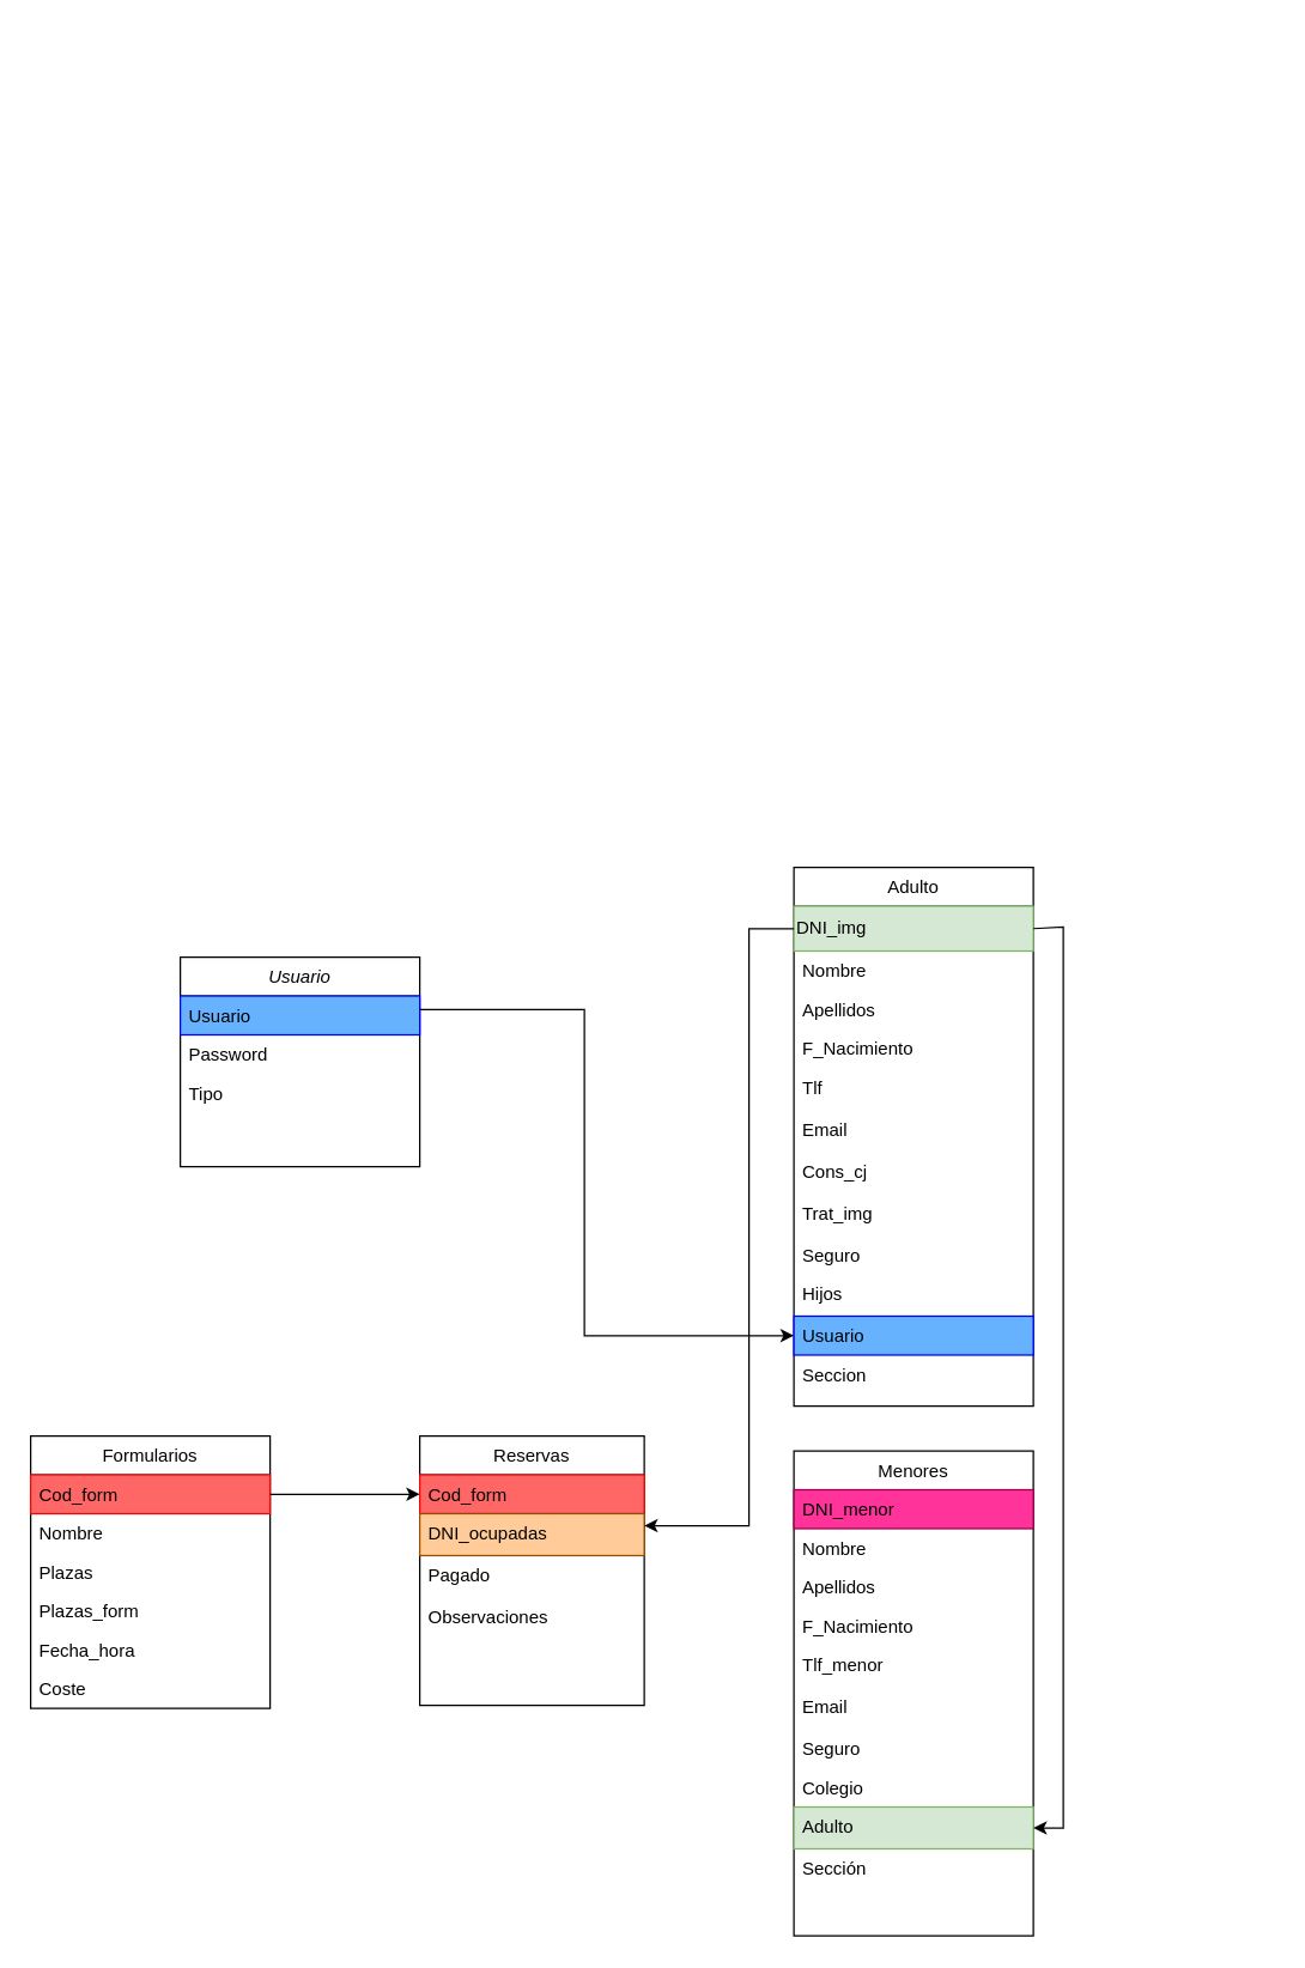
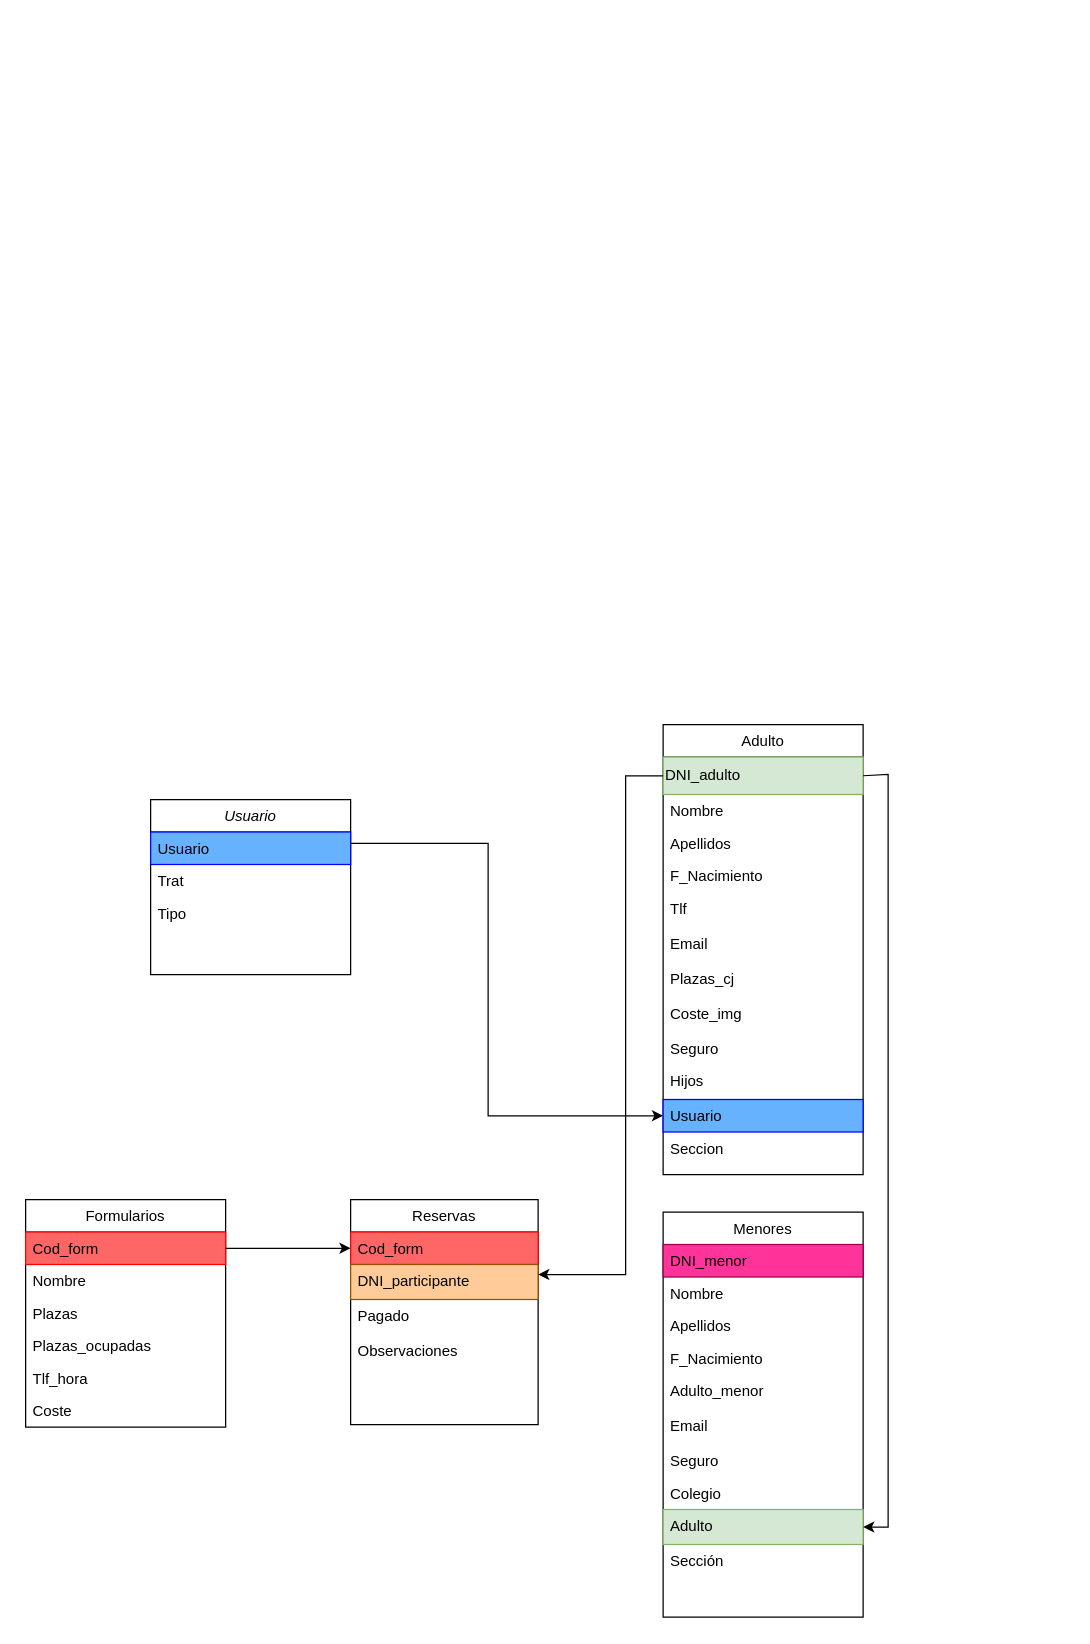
- <mxCell id="8" value="DNI_img" style="text;html=1;strokeColor=#82b366;fillColor=#d5e8d4;align=left;verticalAlign=middle;whiteSpace=wrap;rounded=0;" vertex="1" parent="7"><mxGeometry y="26" width="160" height="30" as="geometry" /></mxCell>
+ <mxCell id="8" value="DNI_adulto" style="text;html=1;strokeColor=#82b366;fillColor=#d5e8d4;align=left;verticalAlign=middle;whiteSpace=wrap;rounded=0;" vertex="1" parent="7"><mxGeometry y="26" width="160" height="30" as="geometry" /></mxCell>
- <mxCell id="5" value="Password" style="text;align=left;verticalAlign=top;spacingLeft=4;spacingRight=4;overflow=hidden;rotatable=0;points=[[0,0.5],[1,0.5]];portConstraint=eastwest;rounded=0;shadow=0;html=0;" vertex="1" parent="3"><mxGeometry y="52" width="160" height="26" as="geometry" /></mxCell>
+ <mxCell id="5" value="Trat" style="text;align=left;verticalAlign=top;spacingLeft=4;spacingRight=4;overflow=hidden;rotatable=0;points=[[0,0.5],[1,0.5]];portConstraint=eastwest;rounded=0;shadow=0;html=0;" vertex="1" parent="3"><mxGeometry y="52" width="160" height="26" as="geometry" /></mxCell>
- <mxCell id="14" value="Cons_cj" style="text;align=left;verticalAlign=top;spacingLeft=4;spacingRight=4;overflow=hidden;rotatable=0;points=[[0,0.5],[1,0.5]];portConstraint=eastwest;" vertex="1" parent="7"><mxGeometry y="190" width="160" height="28" as="geometry" /></mxCell>
+ <mxCell id="14" value="Plazas_cj" style="text;align=left;verticalAlign=top;spacingLeft=4;spacingRight=4;overflow=hidden;rotatable=0;points=[[0,0.5],[1,0.5]];portConstraint=eastwest;" vertex="1" parent="7"><mxGeometry y="190" width="160" height="28" as="geometry" /></mxCell>
- <mxCell id="15" value="Trat_img" style="text;align=left;verticalAlign=top;spacingLeft=4;spacingRight=4;overflow=hidden;rotatable=0;points=[[0,0.5],[1,0.5]];portConstraint=eastwest;" vertex="1" parent="7"><mxGeometry y="218" width="160" height="28" as="geometry" /></mxCell>
+ <mxCell id="15" value="Coste_img" style="text;align=left;verticalAlign=top;spacingLeft=4;spacingRight=4;overflow=hidden;rotatable=0;points=[[0,0.5],[1,0.5]];portConstraint=eastwest;" vertex="1" parent="7"><mxGeometry y="218" width="160" height="28" as="geometry" /></mxCell>
- <mxCell id="34" value="DNI_ocupadas" style="text;align=left;verticalAlign=top;spacingLeft=4;spacingRight=4;overflow=hidden;rotatable=0;points=[[0,0.5],[1,0.5]];portConstraint=eastwest;strokeColor=#994C00;fillColor=#FFCC99;" vertex="1" parent="32"><mxGeometry y="52" width="150" height="28" as="geometry" /></mxCell>
+ <mxCell id="34" value="DNI_participante" style="text;align=left;verticalAlign=top;spacingLeft=4;spacingRight=4;overflow=hidden;rotatable=0;points=[[0,0.5],[1,0.5]];portConstraint=eastwest;strokeColor=#994C00;fillColor=#FFCC99;" vertex="1" parent="32"><mxGeometry y="52" width="150" height="28" as="geometry" /></mxCell>
- <mxCell id="42" value="Plazas_form" style="text;align=left;verticalAlign=top;spacingLeft=4;spacingRight=4;overflow=hidden;rotatable=0;points=[[0,0.5],[1,0.5]];portConstraint=eastwest;rounded=0;shadow=0;html=0;" vertex="1" parent="38"><mxGeometry y="104" width="160" height="26" as="geometry" /></mxCell>
+ <mxCell id="42" value="Plazas_ocupadas" style="text;align=left;verticalAlign=top;spacingLeft=4;spacingRight=4;overflow=hidden;rotatable=0;points=[[0,0.5],[1,0.5]];portConstraint=eastwest;rounded=0;shadow=0;html=0;" vertex="1" parent="38"><mxGeometry y="104" width="160" height="26" as="geometry" /></mxCell>
- <mxCell id="43" value="Fecha_hora" style="text;align=left;verticalAlign=top;spacingLeft=4;spacingRight=4;overflow=hidden;rotatable=0;points=[[0,0.5],[1,0.5]];portConstraint=eastwest;" vertex="1" parent="38"><mxGeometry y="130" width="160" height="26" as="geometry" /></mxCell>
+ <mxCell id="43" value="Tlf_hora" style="text;align=left;verticalAlign=top;spacingLeft=4;spacingRight=4;overflow=hidden;rotatable=0;points=[[0,0.5],[1,0.5]];portConstraint=eastwest;" vertex="1" parent="38"><mxGeometry y="130" width="160" height="26" as="geometry" /></mxCell>
- <mxCell id="25" value="Tlf_menor" style="text;align=left;verticalAlign=top;spacingLeft=4;spacingRight=4;overflow=hidden;rotatable=0;points=[[0,0.5],[1,0.5]];portConstraint=eastwest;" vertex="1" parent="20"><mxGeometry y="130" width="160" height="28" as="geometry" /></mxCell>
+ <mxCell id="25" value="Adulto_menor" style="text;align=left;verticalAlign=top;spacingLeft=4;spacingRight=4;overflow=hidden;rotatable=0;points=[[0,0.5],[1,0.5]];portConstraint=eastwest;" vertex="1" parent="20"><mxGeometry y="130" width="160" height="28" as="geometry" /></mxCell>
